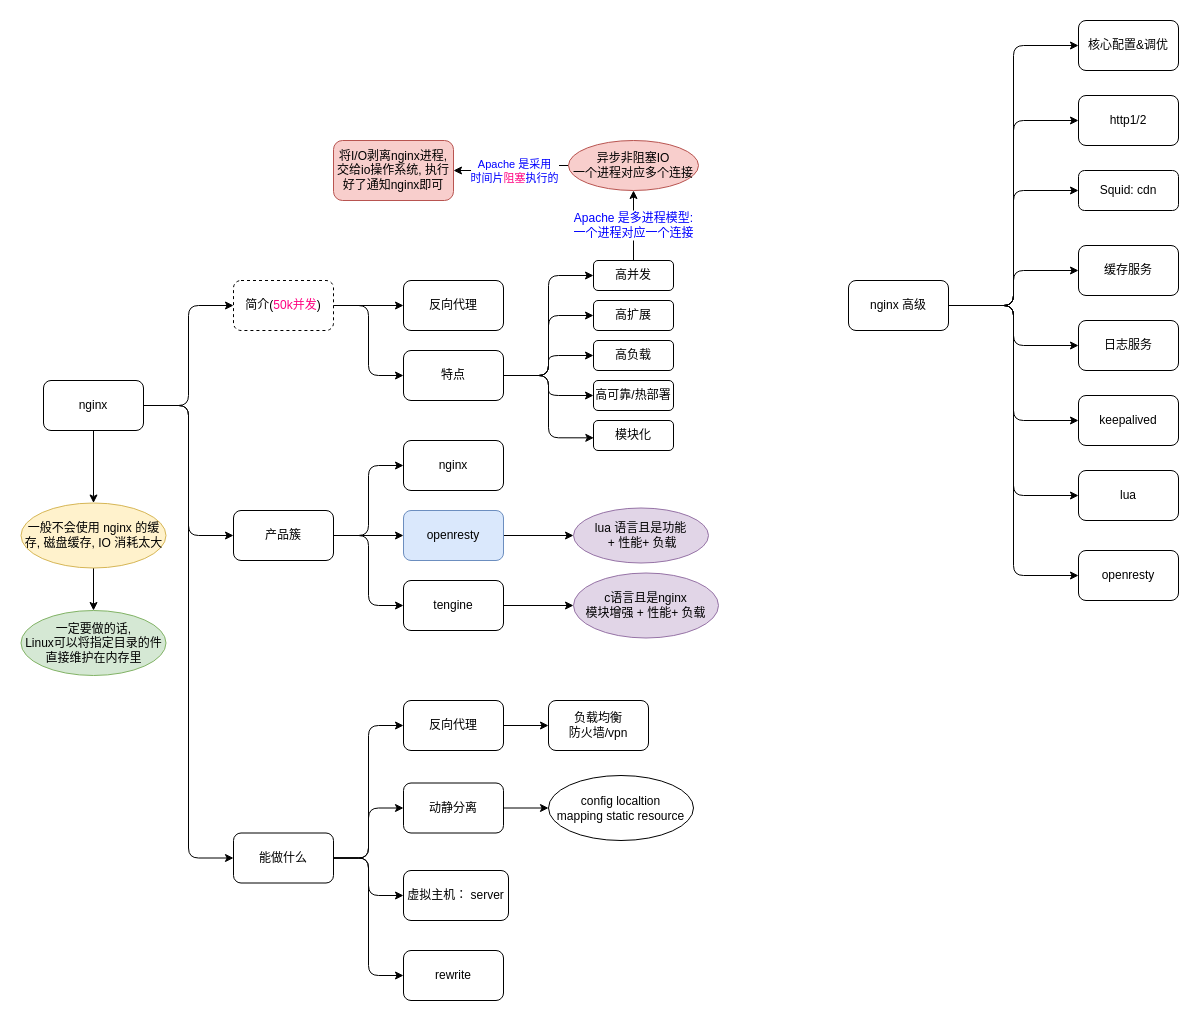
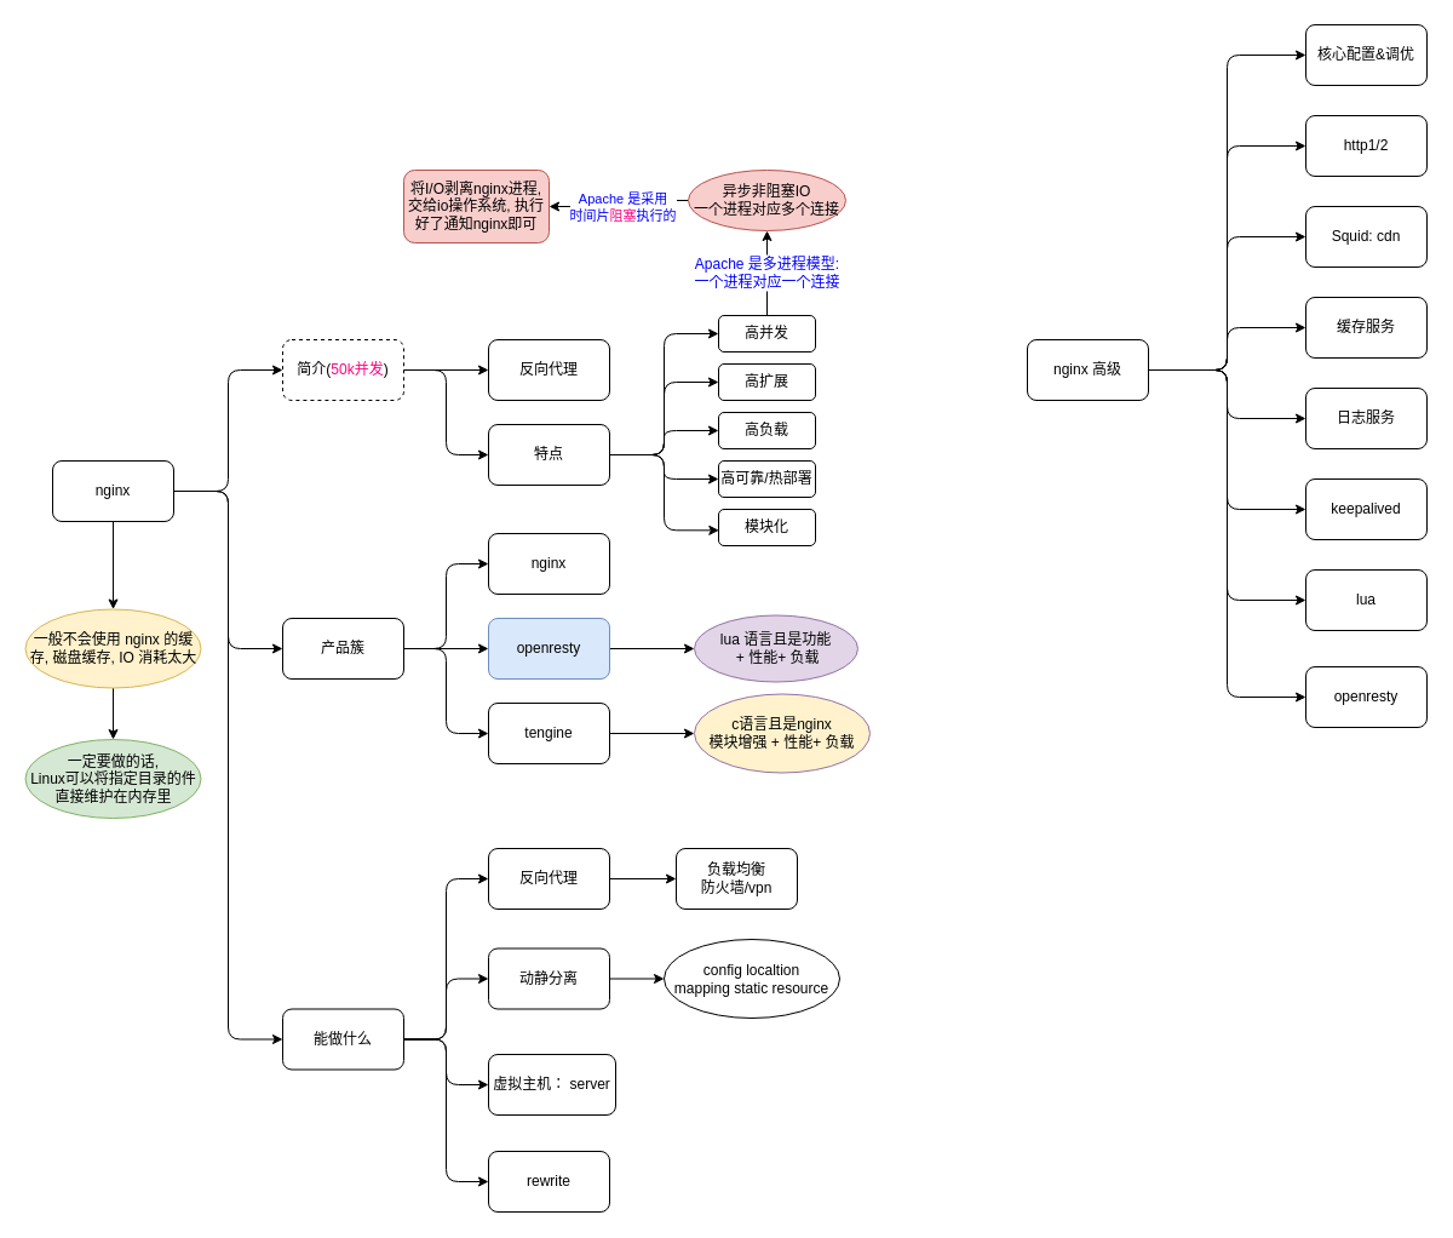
- <mxCell id="67" value="Squid: cdn" style="rounded=1;whiteSpace=wrap;html=1;" vertex="1" parent="1"><mxGeometry x="1078" y="170" width="100" height="40" as="geometry" /></mxCell>
+ <mxCell id="67" value="Squid: cdn" style="rounded=1;whiteSpace=wrap;html=1;" vertex="1" parent="1"><mxGeometry x="1078" y="170" width="100" height="50" as="geometry" /></mxCell>
- <mxCell id="19" value="c语言且是nginx&lt;br&gt;模块增强 + 性能+ 负载" style="ellipse;whiteSpace=wrap;html=1;rounded=1;fillColor=#e1d5e7;strokeColor=#9673a6;" parent="1" vertex="1"><mxGeometry x="573" y="572.5" width="145" height="65" as="geometry" /></mxCell>
+ <mxCell id="19" value="c语言且是nginx&lt;br&gt;模块增强 + 性能+ 负载" style="ellipse;whiteSpace=wrap;html=1;rounded=1;fillColor=#fff2cc;strokeColor=#9673a6;" parent="1" vertex="1"><mxGeometry x="573" y="572.5" width="145" height="65" as="geometry" /></mxCell>
- <mxCell id="51" value="负载均衡&lt;br&gt;防火墙/vpn" style="rounded=1;whiteSpace=wrap;html=1;" parent="1" vertex="1"><mxGeometry x="548" y="700" width="100" height="50" as="geometry" /></mxCell>
+ <mxCell id="51" value="负载均衡&lt;br&gt;防火墙/vpn" style="rounded=1;whiteSpace=wrap;html=1;" parent="1" vertex="1"><mxGeometry x="558" y="700" width="100" height="50" as="geometry" /></mxCell>
